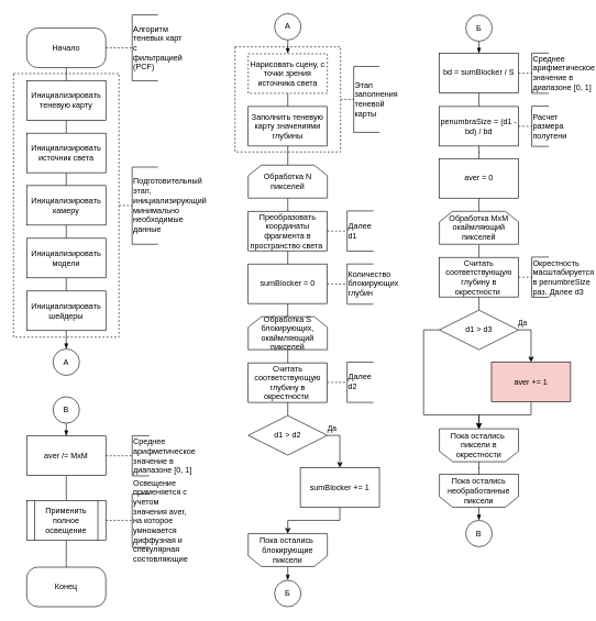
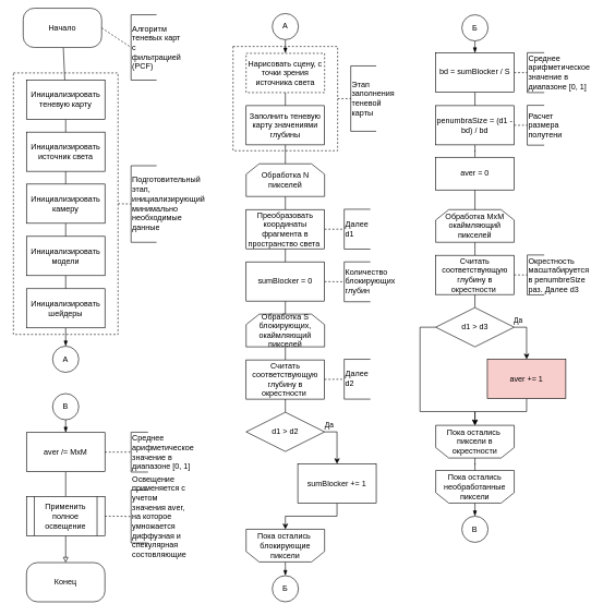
- <mxCell id="8" value="Начало" style="rounded=1;whiteSpace=wrap;html=1;arcSize=28;" parent="1" vertex="1"><mxGeometry x="40" y="41.93" width="120" height="60" as="geometry" /></mxCell>
+ <mxCell id="8" value="Начало" style="rounded=1;whiteSpace=wrap;html=1;arcSize=28;" parent="1" vertex="1"><mxGeometry x="35" y="11.93" width="120" height="60" as="geometry" /></mxCell>
- <mxCell id="71" value="aver = 0" style="rounded=0;whiteSpace=wrap;" parent="1" vertex="1"><mxGeometry x="666" y="239.93" width="120" height="60" as="geometry" /></mxCell>
+ <mxCell id="71" value="aver = 0" style="rounded=0;whiteSpace=wrap;" parent="1" vertex="1"><mxGeometry x="666" y="239.93" width="120" height="50" as="geometry" /></mxCell>
- <mxCell id="56" style="edgeStyle=orthogonalEdgeStyle;rounded=0;html=1;endArrow=none;endFill=0;" parent="1" source="57" target="32" edge="1"><mxGeometry relative="1" as="geometry" /></mxCell>
+ <mxCell id="56" style="edgeStyle=orthogonalEdgeStyle;rounded=0;html=1;endArrow=block;endFill=0;" parent="1" source="57" target="32" edge="1"><mxGeometry relative="1" as="geometry" /></mxCell>
